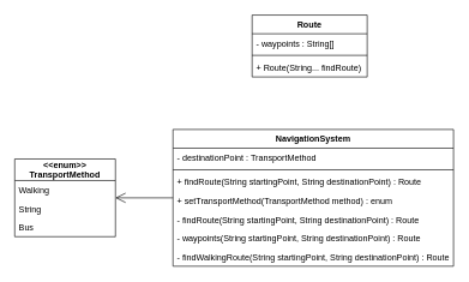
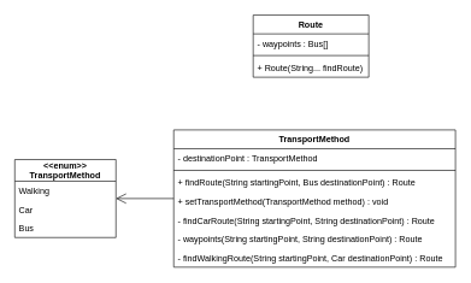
- <mxCell id="16" value="- waypoints : String[]" style="text;strokeColor=none;fillColor=none;align=left;verticalAlign=top;spacingLeft=4;spacingRight=4;overflow=hidden;rotatable=0;points=[[0,0.5],[1,0.5]];portConstraint=eastwest;" parent="15" vertex="1"><mxGeometry y="26" width="160" height="26" as="geometry" /></mxCell>
+ <mxCell id="16" value="- waypoints : Bus[]" style="text;strokeColor=none;fillColor=none;align=left;verticalAlign=top;spacingLeft=4;spacingRight=4;overflow=hidden;rotatable=0;points=[[0,0.5],[1,0.5]];portConstraint=eastwest;" parent="15" vertex="1"><mxGeometry y="26" width="160" height="26" as="geometry" /></mxCell>
- <mxCell id="2" value="NavigationSystem" style="swimlane;fontStyle=1;align=center;verticalAlign=top;childLayout=stackLayout;horizontal=1;startSize=26;horizontalStack=0;resizeParent=1;resizeParentMax=0;resizeLast=0;collapsible=1;marginBottom=0;" parent="1" vertex="1"><mxGeometry x="240" y="179" width="390" height="190" as="geometry" /></mxCell>
+ <mxCell id="2" value="TransportMethod" style="swimlane;fontStyle=1;align=center;verticalAlign=top;childLayout=stackLayout;horizontal=1;startSize=26;horizontalStack=0;resizeParent=1;resizeParentMax=0;resizeLast=0;collapsible=1;marginBottom=0;" parent="1" vertex="1"><mxGeometry x="240" y="179" width="390" height="190" as="geometry" /></mxCell>
- <mxCell id="5" value="+ findRoute(String startingPoint, String destinationPoint) : Route" style="text;strokeColor=none;fillColor=none;align=left;verticalAlign=top;spacingLeft=4;spacingRight=4;overflow=hidden;rotatable=0;points=[[0,0.5],[1,0.5]];portConstraint=eastwest;" parent="2" vertex="1"><mxGeometry y="60" width="390" height="26" as="geometry" /></mxCell>
+ <mxCell id="5" value="+ findRoute(String startingPoint, Bus destinationPoint) : Route" style="text;strokeColor=none;fillColor=none;align=left;verticalAlign=top;spacingLeft=4;spacingRight=4;overflow=hidden;rotatable=0;points=[[0,0.5],[1,0.5]];portConstraint=eastwest;" parent="2" vertex="1"><mxGeometry y="60" width="390" height="26" as="geometry" /></mxCell>
- <mxCell id="6" value="+ setTransportMethod(TransportMethod method) : enum" style="text;strokeColor=none;fillColor=none;align=left;verticalAlign=top;spacingLeft=4;spacingRight=4;overflow=hidden;rotatable=0;points=[[0,0.5],[1,0.5]];portConstraint=eastwest;" parent="2" vertex="1"><mxGeometry y="86" width="390" height="26" as="geometry" /></mxCell>
+ <mxCell id="6" value="+ setTransportMethod(TransportMethod method) : void" style="text;strokeColor=none;fillColor=none;align=left;verticalAlign=top;spacingLeft=4;spacingRight=4;overflow=hidden;rotatable=0;points=[[0,0.5],[1,0.5]];portConstraint=eastwest;" parent="2" vertex="1"><mxGeometry y="86" width="390" height="26" as="geometry" /></mxCell>
- <mxCell id="13" value="String" style="text;strokeColor=none;fillColor=none;align=left;verticalAlign=top;spacingLeft=4;spacingRight=4;overflow=hidden;rotatable=0;points=[[0,0.5],[1,0.5]];portConstraint=eastwest;" parent="11" vertex="1"><mxGeometry y="56" width="140" height="26" as="geometry" /></mxCell>
+ <mxCell id="13" value="Car" style="text;strokeColor=none;fillColor=none;align=left;verticalAlign=top;spacingLeft=4;spacingRight=4;overflow=hidden;rotatable=0;points=[[0,0.5],[1,0.5]];portConstraint=eastwest;" parent="11" vertex="1"><mxGeometry y="56" width="140" height="26" as="geometry" /></mxCell>
- <mxCell id="7" value="- findRoute(String startingPoint, String destinationPoint) : Route" style="text;strokeColor=none;fillColor=none;align=left;verticalAlign=top;spacingLeft=4;spacingRight=4;overflow=hidden;rotatable=0;points=[[0,0.5],[1,0.5]];portConstraint=eastwest;" parent="2" vertex="1"><mxGeometry y="112" width="390" height="26" as="geometry" /></mxCell>
+ <mxCell id="7" value="- findCarRoute(String startingPoint, String destinationPoint) : Route" style="text;strokeColor=none;fillColor=none;align=left;verticalAlign=top;spacingLeft=4;spacingRight=4;overflow=hidden;rotatable=0;points=[[0,0.5],[1,0.5]];portConstraint=eastwest;" parent="2" vertex="1"><mxGeometry y="112" width="390" height="26" as="geometry" /></mxCell>
- <mxCell id="9" value="- findWalkingRoute(String startingPoint, String destinationPoint) : Route" style="text;strokeColor=none;fillColor=none;align=left;verticalAlign=top;spacingLeft=4;spacingRight=4;overflow=hidden;rotatable=0;points=[[0,0.5],[1,0.5]];portConstraint=eastwest;" parent="2" vertex="1"><mxGeometry y="164" width="390" height="26" as="geometry" /></mxCell>
+ <mxCell id="9" value="- findWalkingRoute(String startingPoint, Car destinationPoint) : Route" style="text;strokeColor=none;fillColor=none;align=left;verticalAlign=top;spacingLeft=4;spacingRight=4;overflow=hidden;rotatable=0;points=[[0,0.5],[1,0.5]];portConstraint=eastwest;" parent="2" vertex="1"><mxGeometry y="164" width="390" height="26" as="geometry" /></mxCell>
